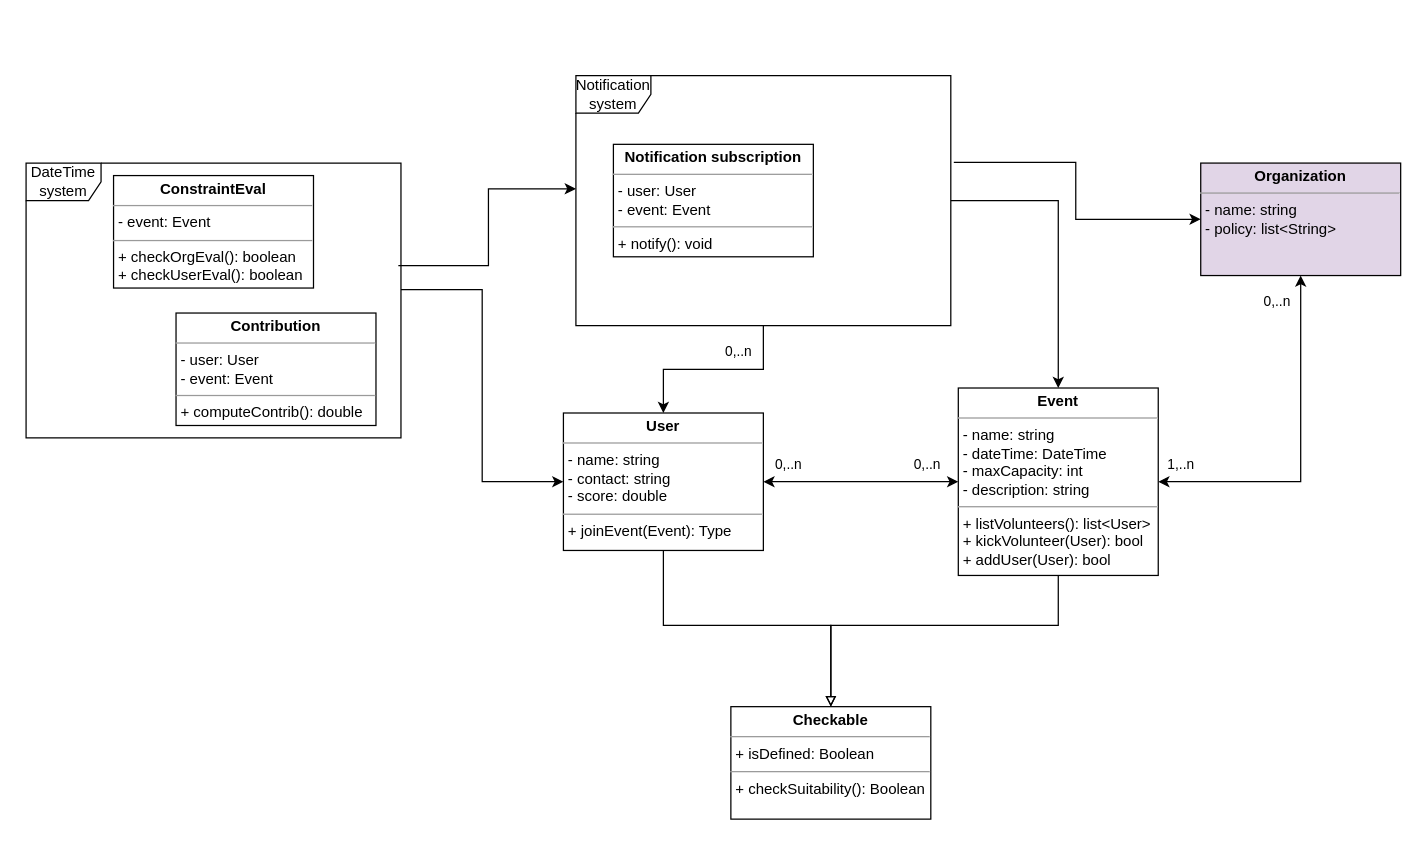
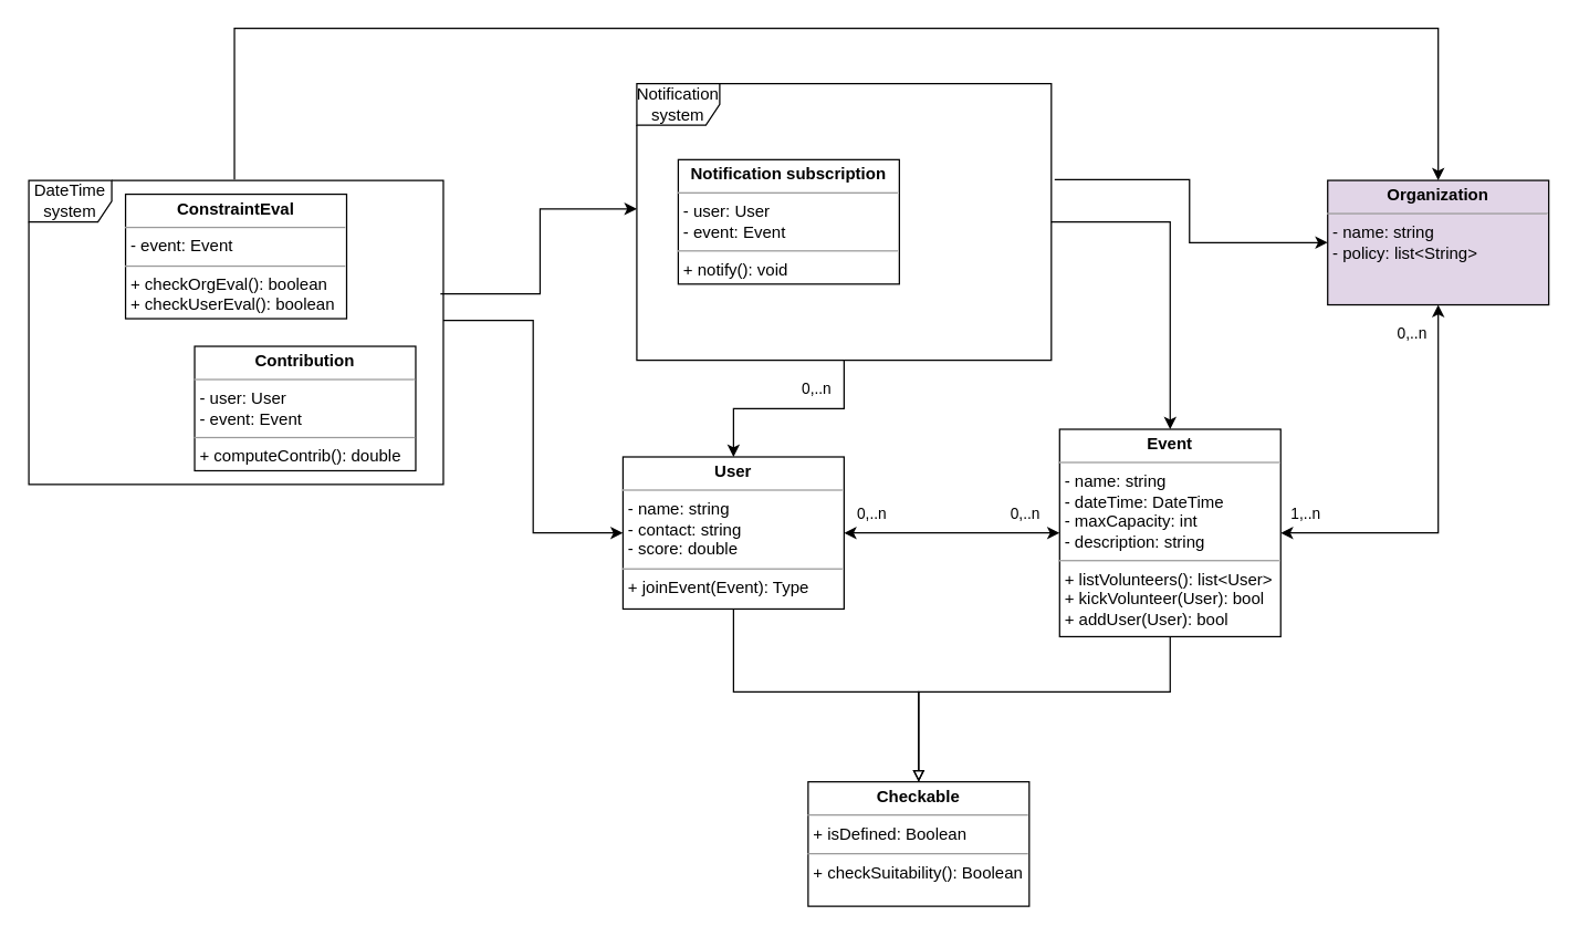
+ <mxCell id="24" value="" style="edgeStyle=orthogonalEdgeStyle;rounded=0;orthogonalLoop=1;jettySize=auto;html=1;exitX=0.496;exitY=-0.003;exitDx=0;exitDy=0;exitPerimeter=0;entryX=0.5;entryY=0;entryDx=0;entryDy=0;" edge="1" parent="1" source="19" target="14"><mxGeometry relative="1" as="geometry"><mxPoint x="328" y="235" as="sourcePoint" /><mxPoint x="470" y="161" as="targetPoint" /><Array as="points"><mxPoint x="169" y="20" /><mxPoint x="1040" y="20" /></Array></mxGeometry></mxCell>
